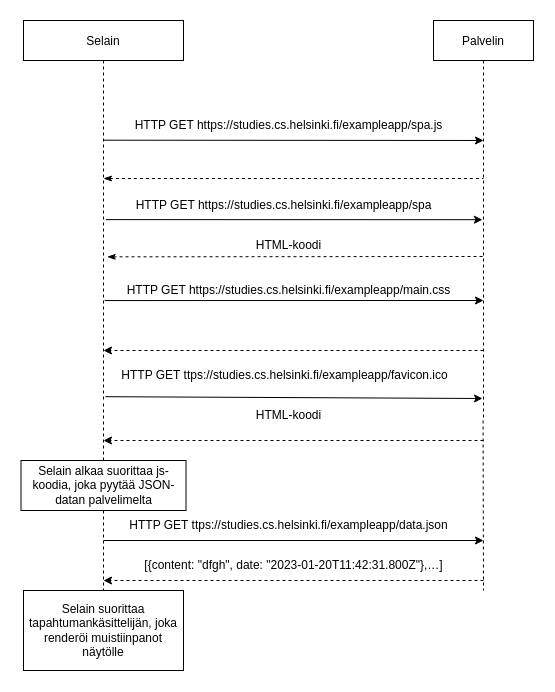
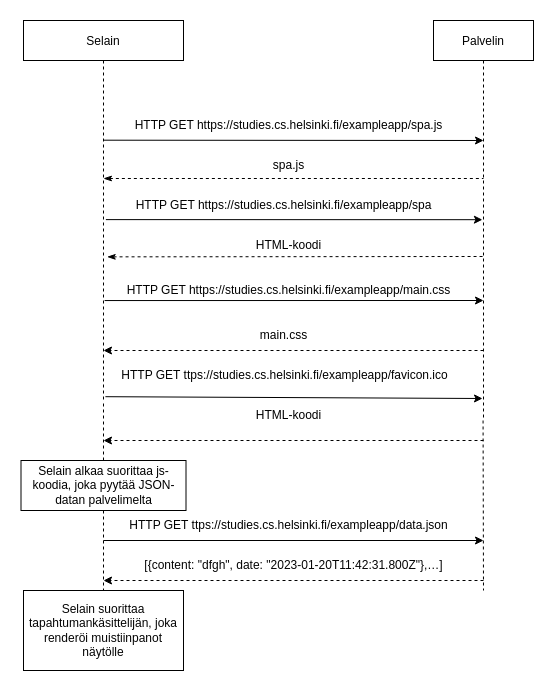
+ <mxCell id="9" value="spa.js" style="text;html=1;align=center;verticalAlign=middle;resizable=0;points=[];autosize=1;strokeColor=none;fillColor=none;" vertex="1" parent="1"><mxGeometry x="263" y="150" width="50" height="30" as="geometry" /></mxCell>
+ <mxCell id="11" value="main.css" style="text;html=1;align=center;verticalAlign=middle;resizable=0;points=[];autosize=1;strokeColor=none;fillColor=none;" vertex="1" parent="1"><mxGeometry x="248" y="320" width="70" height="30" as="geometry" /></mxCell>
